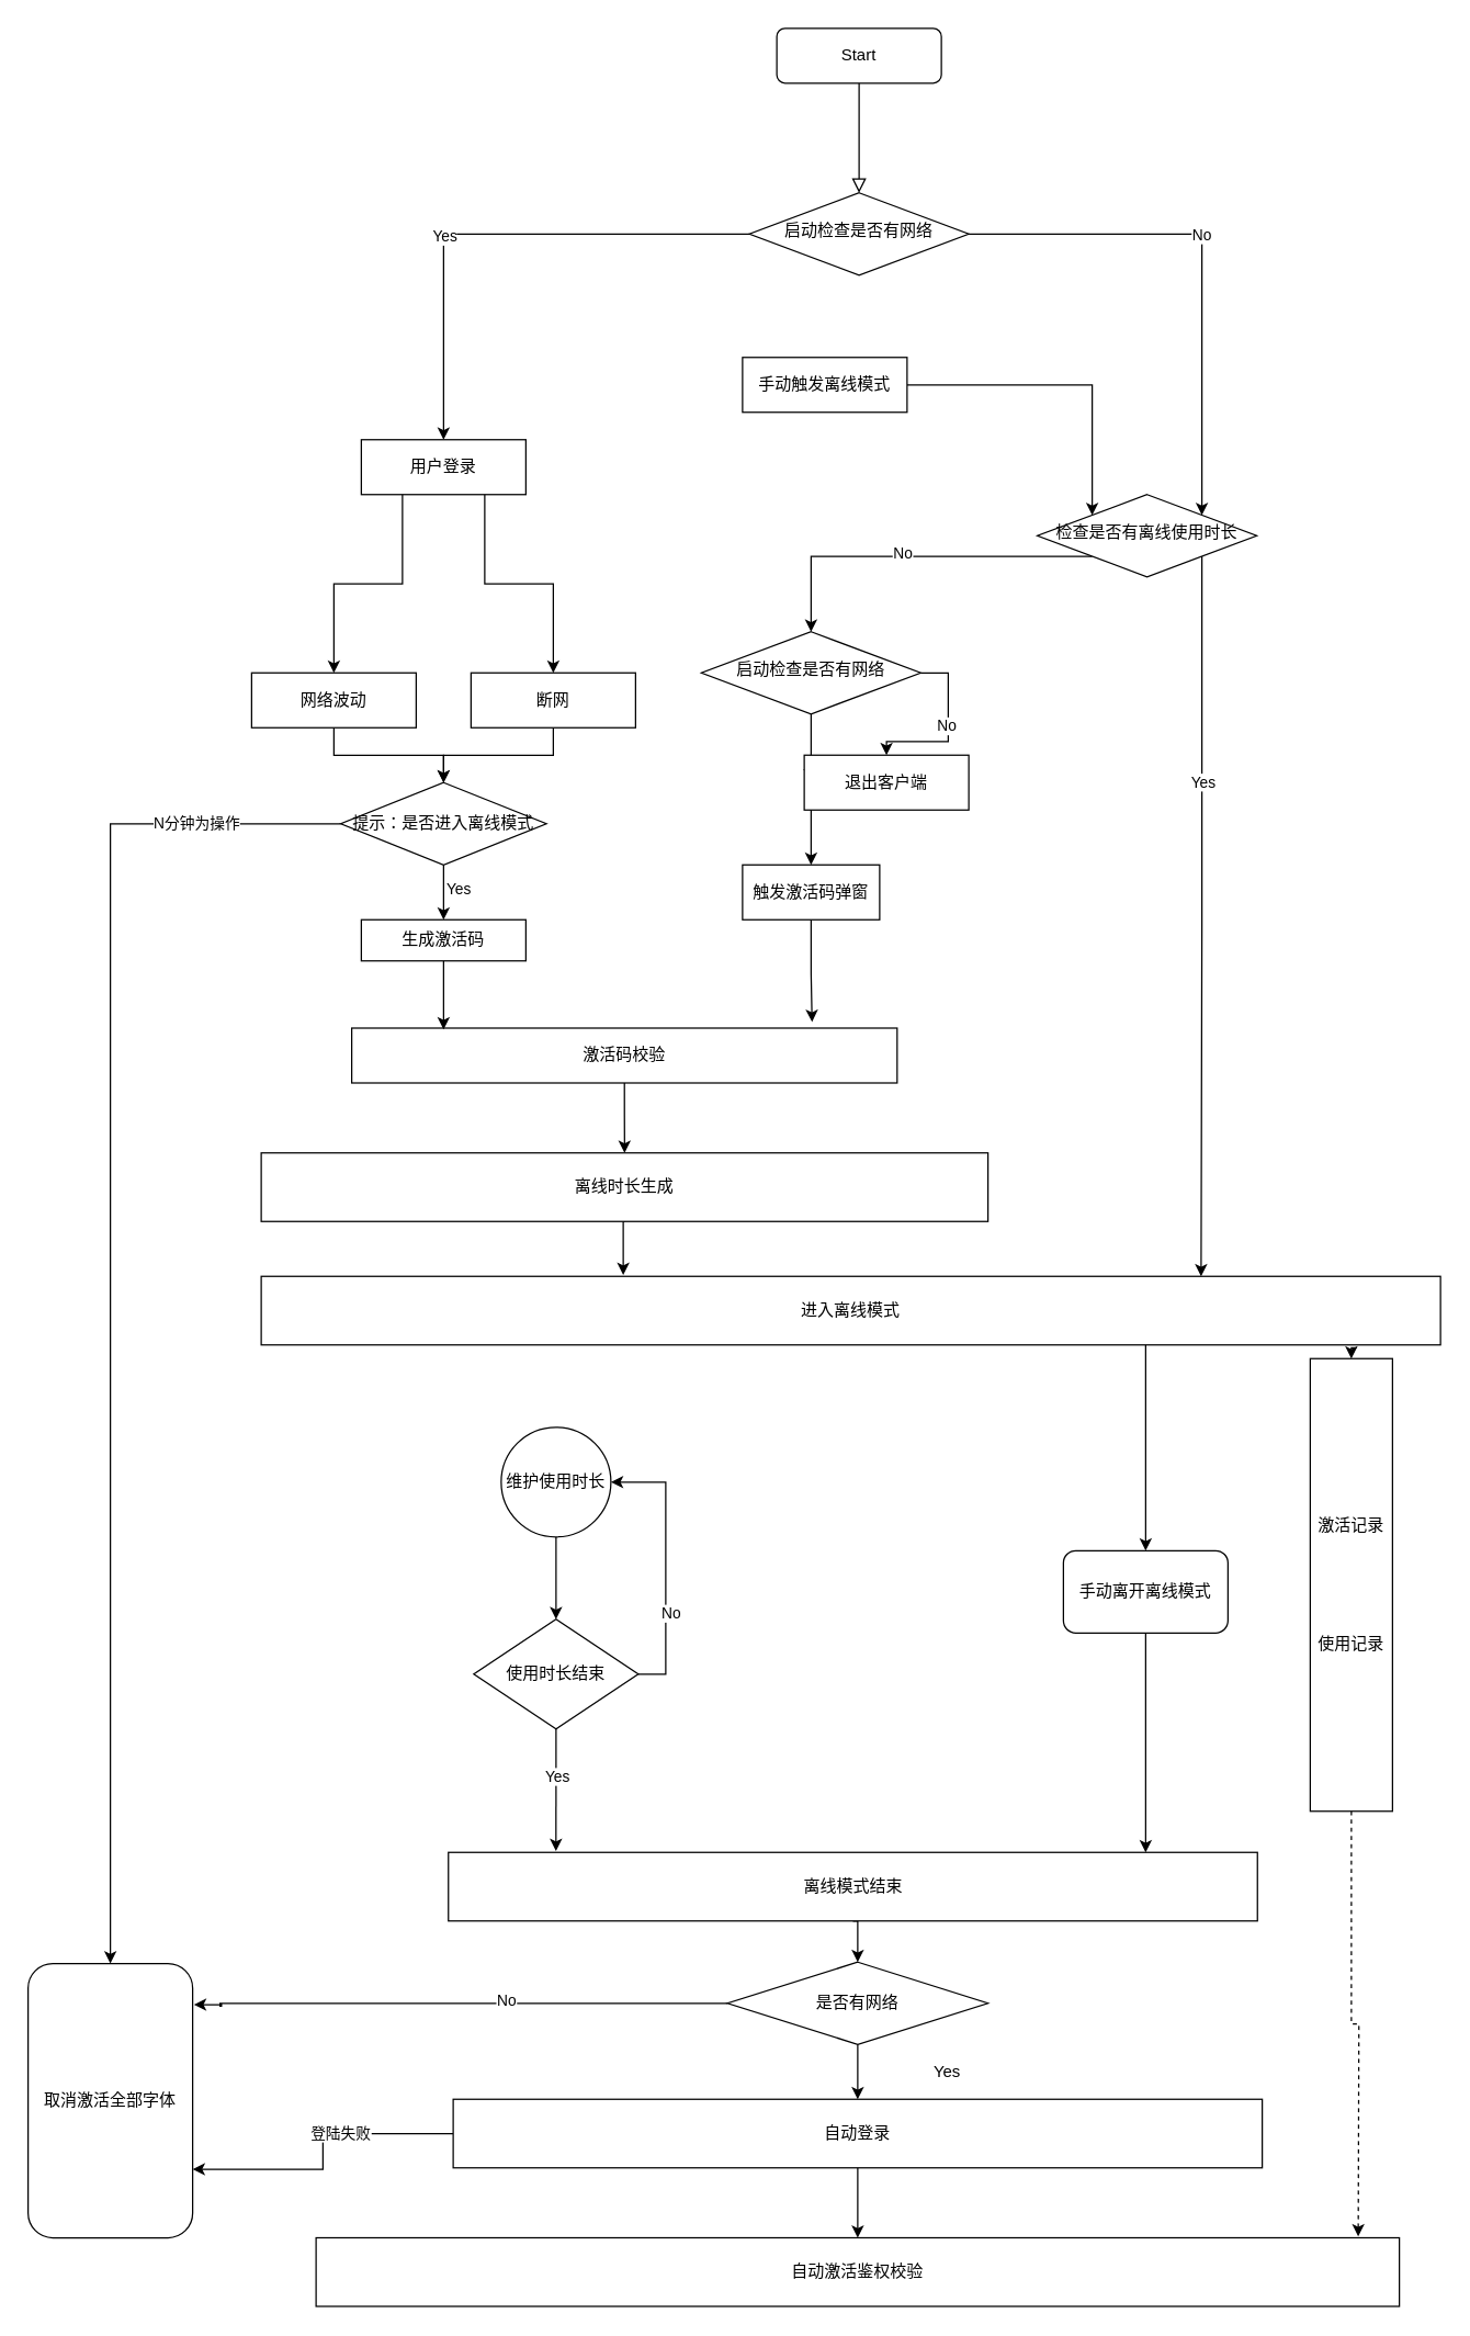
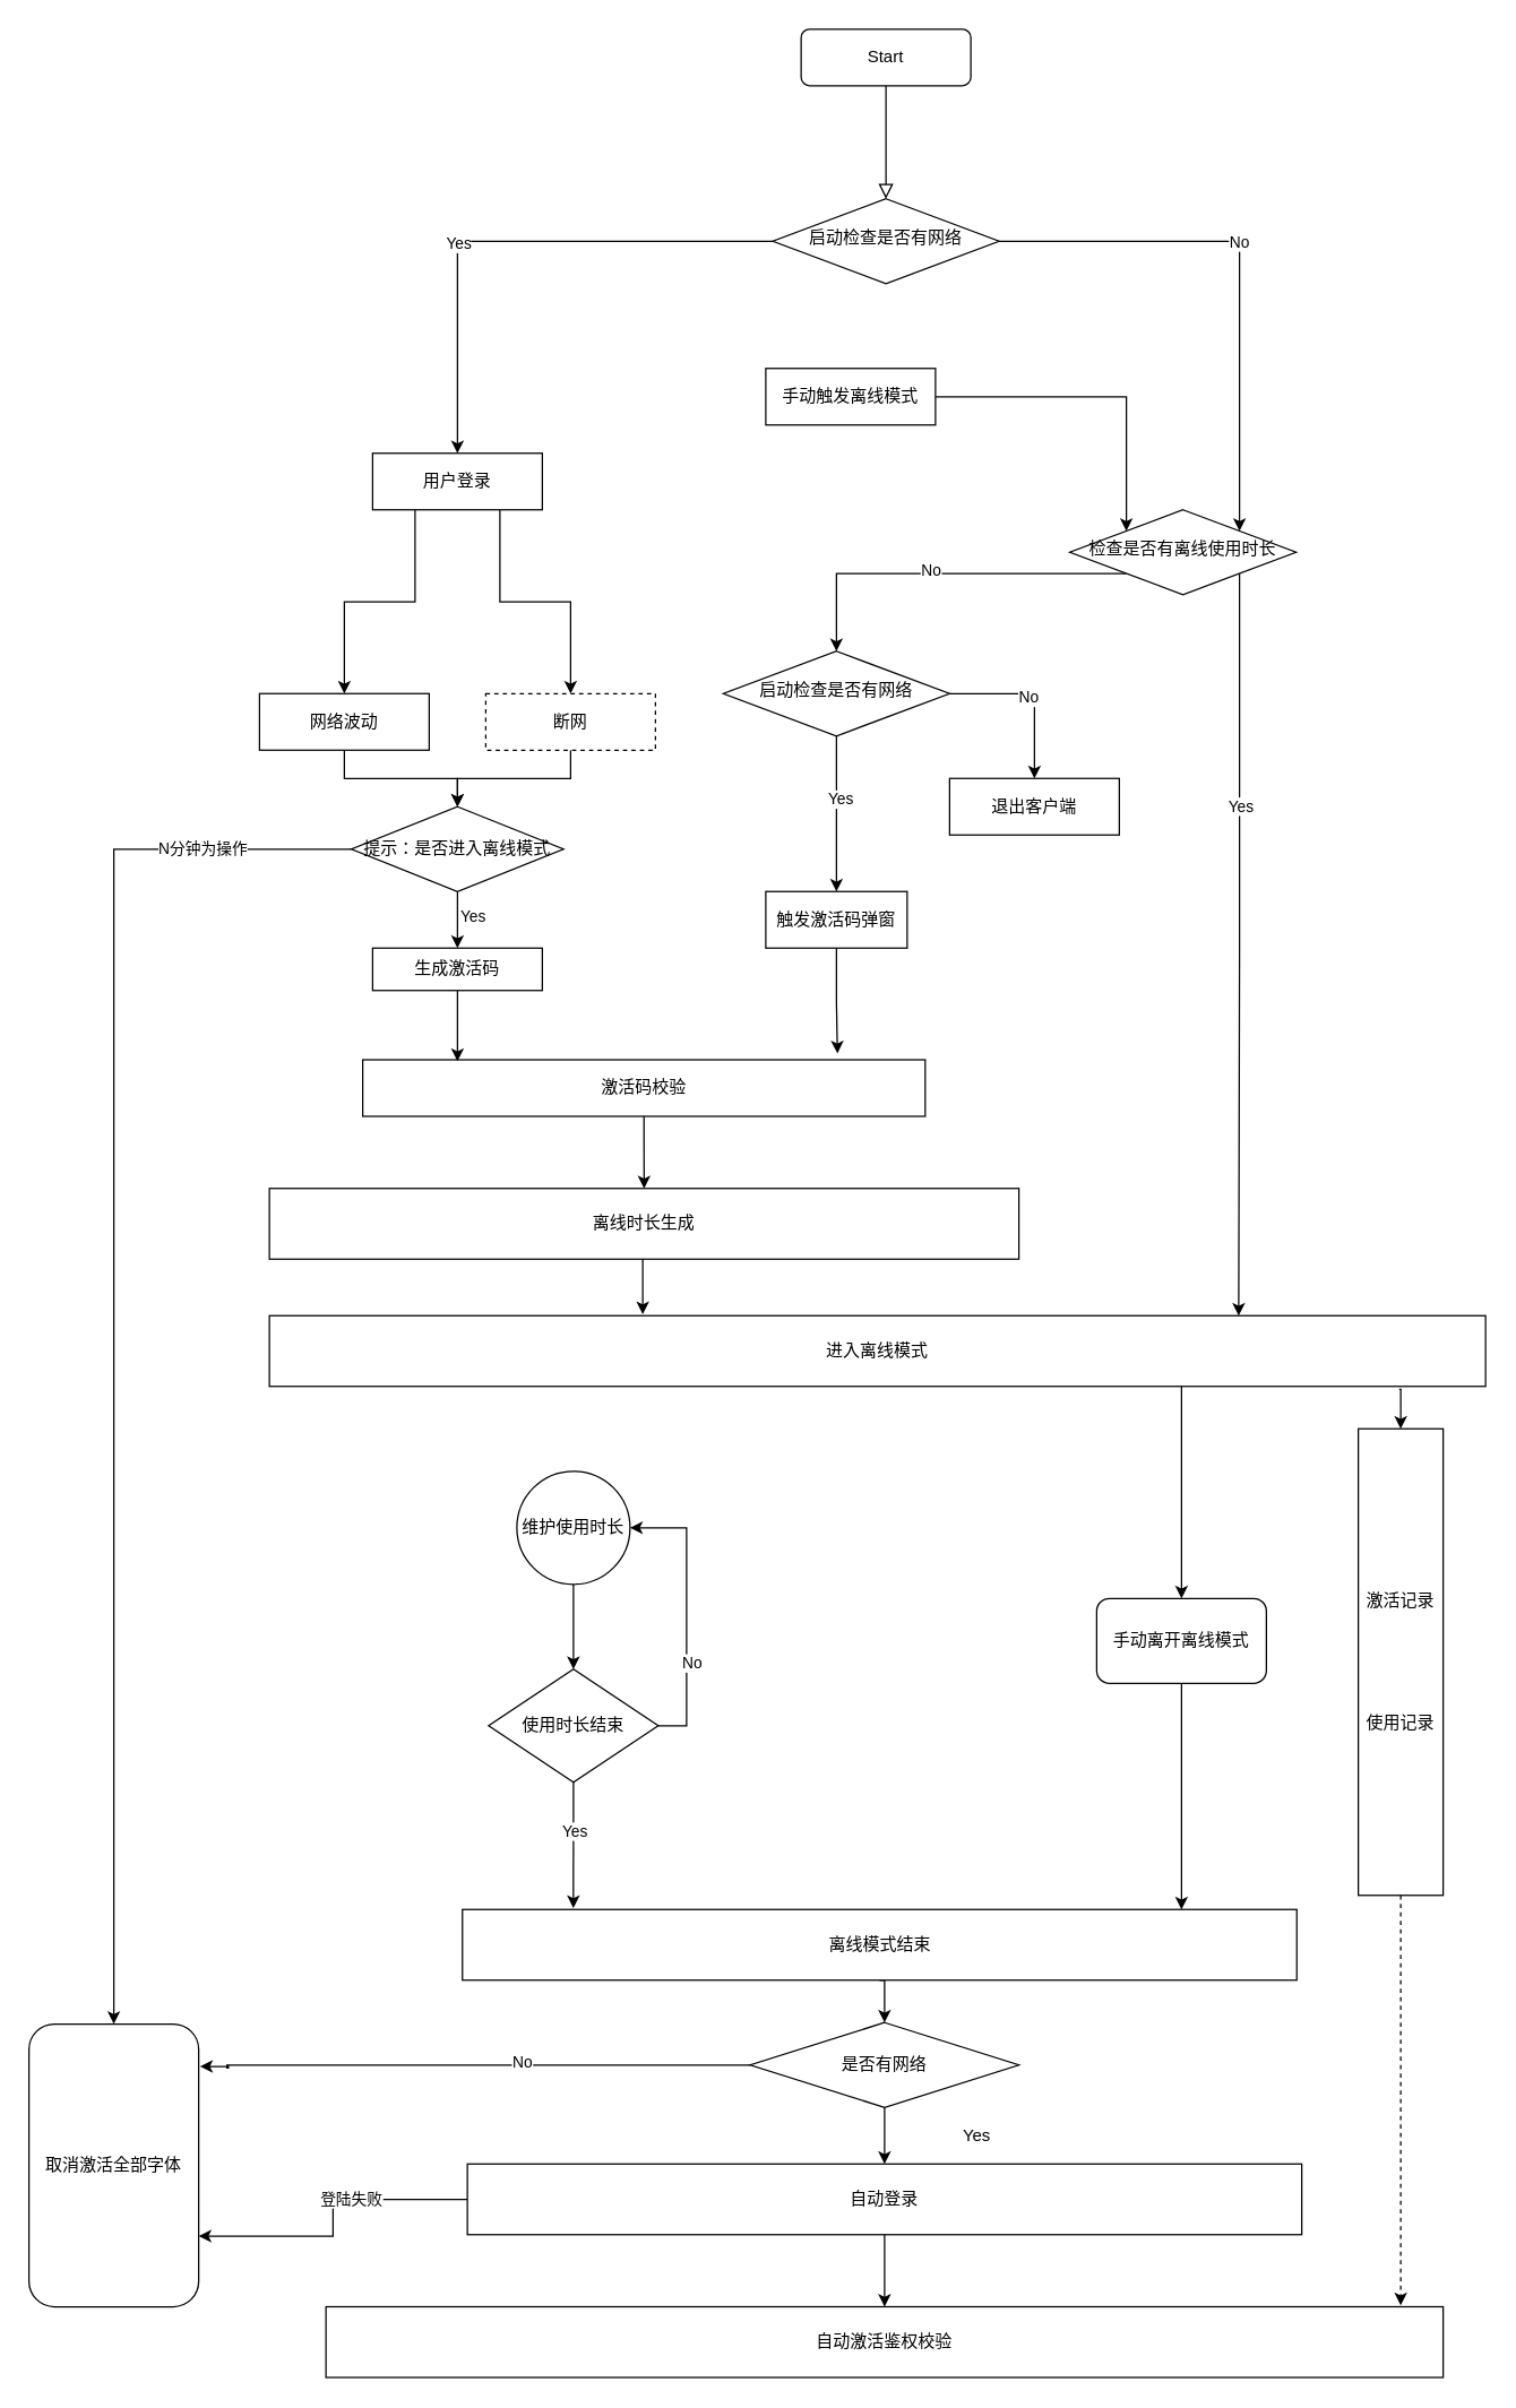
- <mxCell id="27" value="断网" style="rounded=0;whiteSpace=wrap;html=1;" vertex="1" parent="1"><mxGeometry x="343" y="490" width="120" height="40" as="geometry" /></mxCell>
+ <mxCell id="27" value="断网" style="rounded=0;whiteSpace=wrap;html=1;dashed=1;" vertex="1" parent="1"><mxGeometry x="343" y="490" width="120" height="40" as="geometry" /></mxCell>
- <mxCell id="66" value="退出客户端" style="rounded=0;whiteSpace=wrap;html=1;" vertex="1" parent="1"><mxGeometry x="586" y="550" width="120" height="40" as="geometry" /></mxCell>
+ <mxCell id="66" value="退出客户端" style="rounded=0;whiteSpace=wrap;html=1;" vertex="1" parent="1"><mxGeometry x="671" y="550" width="120" height="40" as="geometry" /></mxCell>
- <mxCell id="31" value="激活记录&lt;br&gt;&lt;br&gt;&lt;br&gt;&lt;br&gt;&lt;br&gt;&lt;br&gt;使用记录" style="rounded=0;whiteSpace=wrap;html=1;" vertex="1" parent="1"><mxGeometry x="955" y="990" width="60" height="330" as="geometry" /></mxCell>
+ <mxCell id="31" value="激活记录&lt;br&gt;&lt;br&gt;&lt;br&gt;&lt;br&gt;&lt;br&gt;&lt;br&gt;使用记录" style="rounded=0;whiteSpace=wrap;html=1;" vertex="1" parent="1"><mxGeometry x="960" y="1010" width="60" height="330" as="geometry" /></mxCell>
